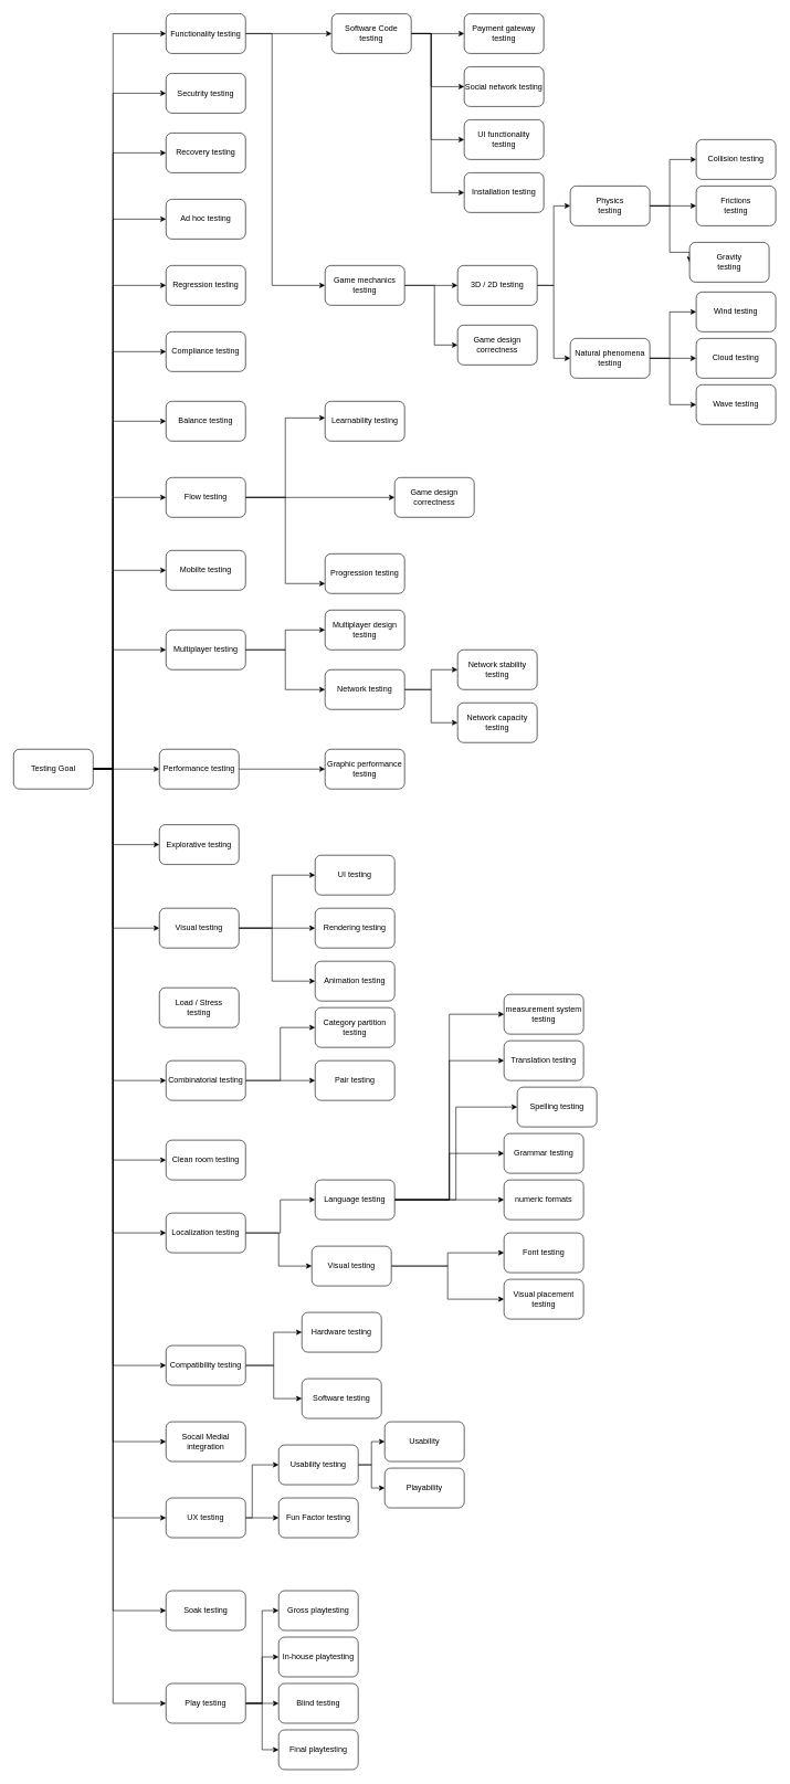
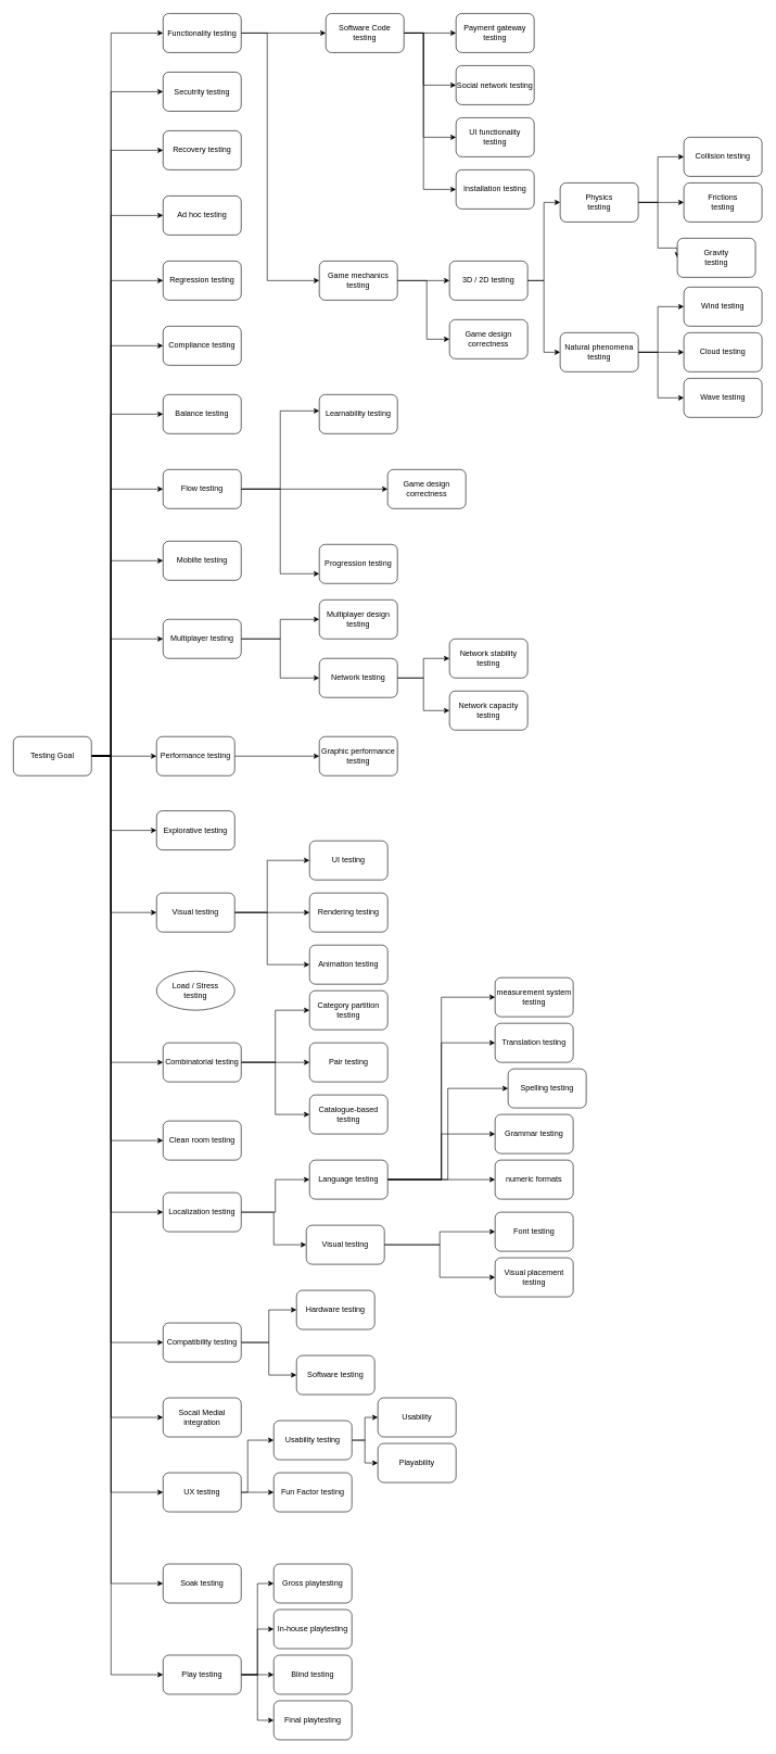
- <mxCell id="103" value="Load / Stress &lt;br&gt;testing" style="rounded=1;whiteSpace=wrap;html=1;" vertex="1" parent="1"><mxGeometry x="240" y="1490" width="120" height="60" as="geometry" /></mxCell>
+ <mxCell id="103" value="Load / Stress &lt;br&gt;testing" style="ellipse;whiteSpace=wrap;html=1;" vertex="1" parent="1"><mxGeometry x="240" y="1490" width="120" height="60" as="geometry" /></mxCell>
+ <mxCell id="98" style="edgeStyle=orthogonalEdgeStyle;rounded=0;orthogonalLoop=1;jettySize=auto;html=1;entryX=0;entryY=0.5;entryDx=0;entryDy=0;" edge="1" parent="1" source="99" target="101"><mxGeometry relative="1" as="geometry" /></mxCell>
+ <mxCell id="101" value="Catalogue-based testing" style="rounded=1;whiteSpace=wrap;html=1;" vertex="1" parent="1"><mxGeometry x="475" y="1680" width="120" height="60" as="geometry" /></mxCell>
